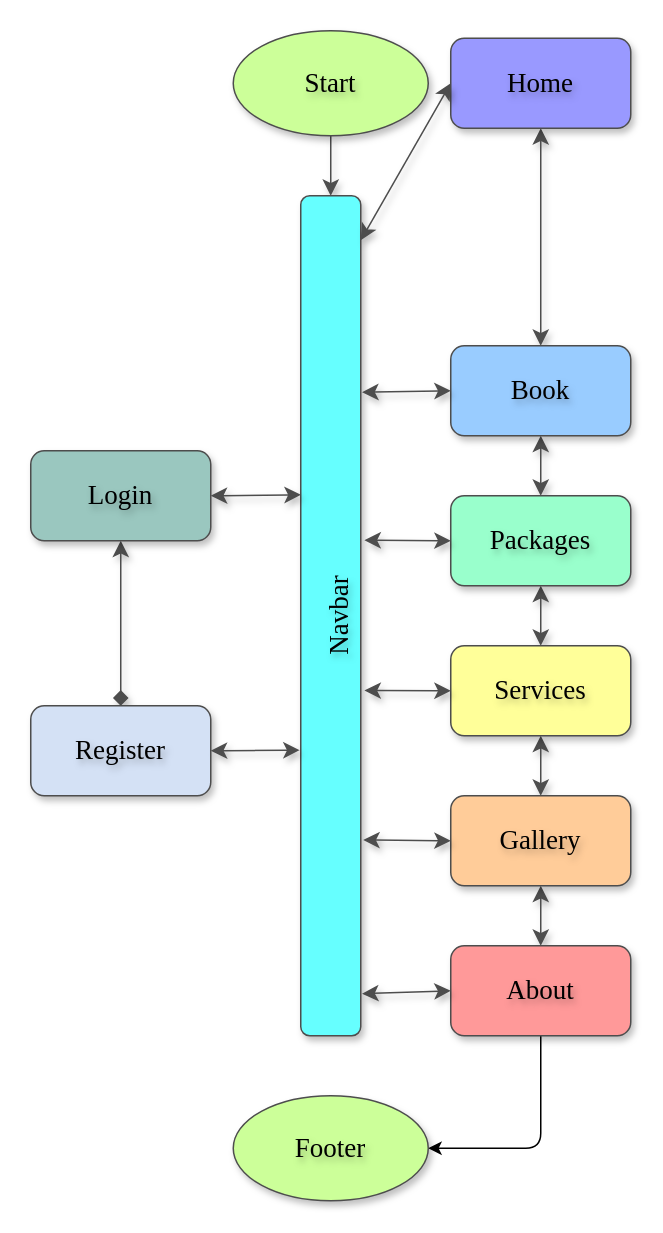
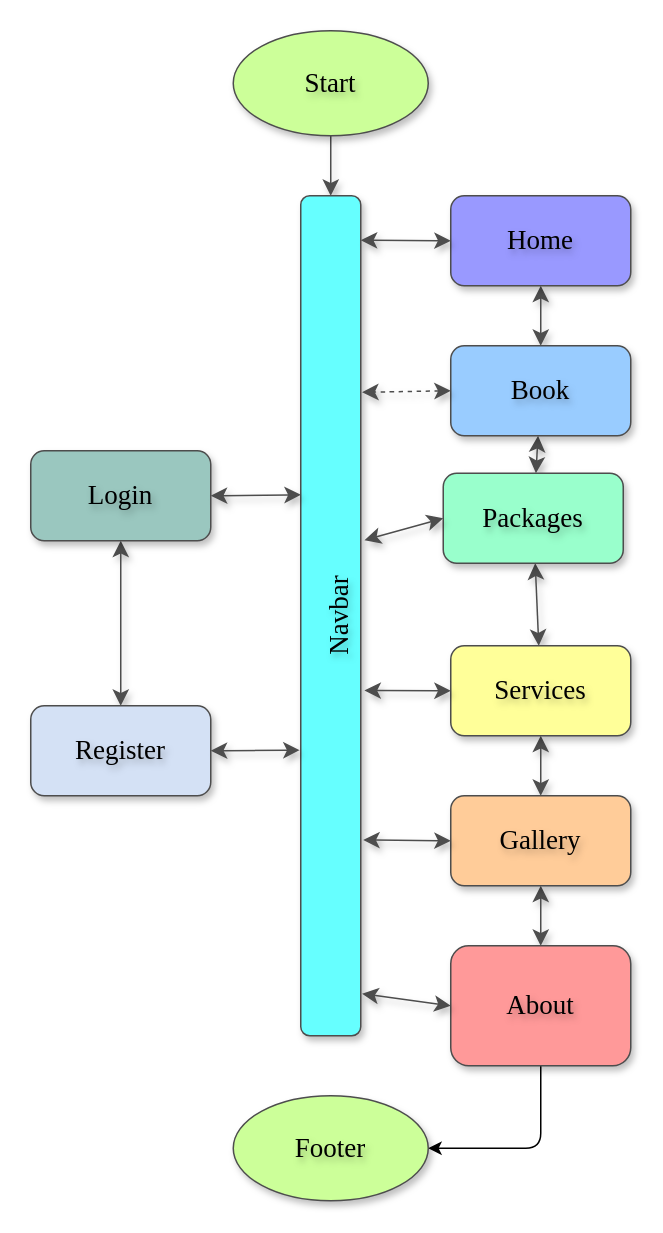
- <mxCell id="5" value="Home" style="rounded=1;html=1;labelBackgroundColor=none;fillColor=#9999FF;strokeColor=#4D4D4D;fontColor=#000000;shadow=1;fontFamily=Verdana;fontSize=18;labelBorderColor=none;textShadow=1;whiteSpace=wrap;fontStyle=0;horizontal=1;" vertex="1" parent="1"><mxGeometry x="300" y="25" width="120" height="60" as="geometry" /></mxCell>
+ <mxCell id="5" value="Home" style="rounded=1;html=1;labelBackgroundColor=none;fillColor=#9999FF;strokeColor=#4D4D4D;fontColor=#000000;shadow=1;fontFamily=Verdana;fontSize=18;labelBorderColor=none;textShadow=1;whiteSpace=wrap;fontStyle=0;horizontal=1;" vertex="1" parent="1"><mxGeometry x="300" y="130" width="120" height="60" as="geometry" /></mxCell>
- <mxCell id="18" style="edgeStyle=none;curved=1;rounded=1;orthogonalLoop=1;jettySize=auto;html=1;exitX=0;exitY=0.5;exitDx=0;exitDy=0;entryX=1.022;entryY=0.234;entryDx=0;entryDy=0;entryPerimeter=0;fontSize=18;startSize=8;endSize=8;startArrow=classic;startFill=1;labelBackgroundColor=none;strokeColor=#4D4D4D;fontColor=#000000;shadow=1;fontFamily=Verdana;labelBorderColor=none;textShadow=1;fontStyle=0;horizontal=1;" edge="1" parent="1" source="7" target="16"><mxGeometry relative="1" as="geometry" /></mxCell>
+ <mxCell id="18" style="edgeStyle=none;curved=1;rounded=1;orthogonalLoop=1;jettySize=auto;html=1;exitX=0;exitY=0.5;exitDx=0;exitDy=0;entryX=1.022;entryY=0.234;entryDx=0;entryDy=0;entryPerimeter=0;fontSize=18;startSize=8;endSize=8;startArrow=classic;startFill=1;labelBackgroundColor=none;strokeColor=#4D4D4D;fontColor=#000000;shadow=1;fontFamily=Verdana;labelBorderColor=none;textShadow=1;fontStyle=0;horizontal=1;dashed=1;" edge="1" parent="1" source="7" target="16"><mxGeometry relative="1" as="geometry" /></mxCell>
- <mxCell id="9" value="Packages" style="html=1;rounded=1;labelBackgroundColor=none;fillColor=#99FFCC;strokeColor=#4D4D4D;fontColor=#000000;shadow=1;fontFamily=Verdana;fontSize=18;labelBorderColor=none;textShadow=1;whiteSpace=wrap;fontStyle=0;horizontal=1;" vertex="1" parent="1"><mxGeometry x="300" y="330" width="120" height="60" as="geometry" /></mxCell>
+ <mxCell id="9" value="Packages" style="html=1;rounded=1;labelBackgroundColor=none;fillColor=#99FFCC;strokeColor=#4D4D4D;fontColor=#000000;shadow=1;fontFamily=Verdana;fontSize=18;labelBorderColor=none;textShadow=1;whiteSpace=wrap;fontStyle=0;horizontal=1;" vertex="1" parent="1"><mxGeometry x="295" y="315" width="120" height="60" as="geometry" /></mxCell>
- <mxCell id="23" value="" style="edgeStyle=none;curved=1;rounded=1;orthogonalLoop=1;jettySize=auto;html=1;fontSize=18;startSize=8;endSize=8;startArrow=classic;startFill=1;labelBackgroundColor=none;strokeColor=#4D4D4D;fontColor=#000000;shadow=1;fontFamily=Verdana;labelBorderColor=none;textShadow=1;fontStyle=0;horizontal=1;endArrow=diamond;" edge="1" parent="1" source="24" target="25"><mxGeometry relative="1" as="geometry" /></mxCell>
+ <mxCell id="23" value="" style="edgeStyle=none;curved=1;rounded=1;orthogonalLoop=1;jettySize=auto;html=1;fontSize=18;startSize=8;endSize=8;startArrow=classic;startFill=1;labelBackgroundColor=none;strokeColor=#4D4D4D;fontColor=#000000;shadow=1;fontFamily=Verdana;labelBorderColor=none;textShadow=1;fontStyle=0;horizontal=1;" edge="1" parent="1" source="24" target="25"><mxGeometry relative="1" as="geometry" /></mxCell>
- <mxCell id="15" value="About" style="html=1;rounded=1;labelBackgroundColor=none;fillColor=#FF9999;strokeColor=#4D4D4D;fontColor=#000000;shadow=1;fontFamily=Verdana;fontSize=18;labelBorderColor=none;textShadow=1;whiteSpace=wrap;fontStyle=0;horizontal=1;" vertex="1" parent="1"><mxGeometry x="300" y="630" width="120" height="60" as="geometry" /></mxCell>
+ <mxCell id="15" value="About" style="html=1;rounded=1;labelBackgroundColor=none;fillColor=#FF9999;strokeColor=#4D4D4D;fontColor=#000000;shadow=1;fontFamily=Verdana;fontSize=18;labelBorderColor=none;textShadow=1;whiteSpace=wrap;fontStyle=0;horizontal=1;" vertex="1" parent="1"><mxGeometry x="300" y="630" width="120" height="80" as="geometry" /></mxCell>
